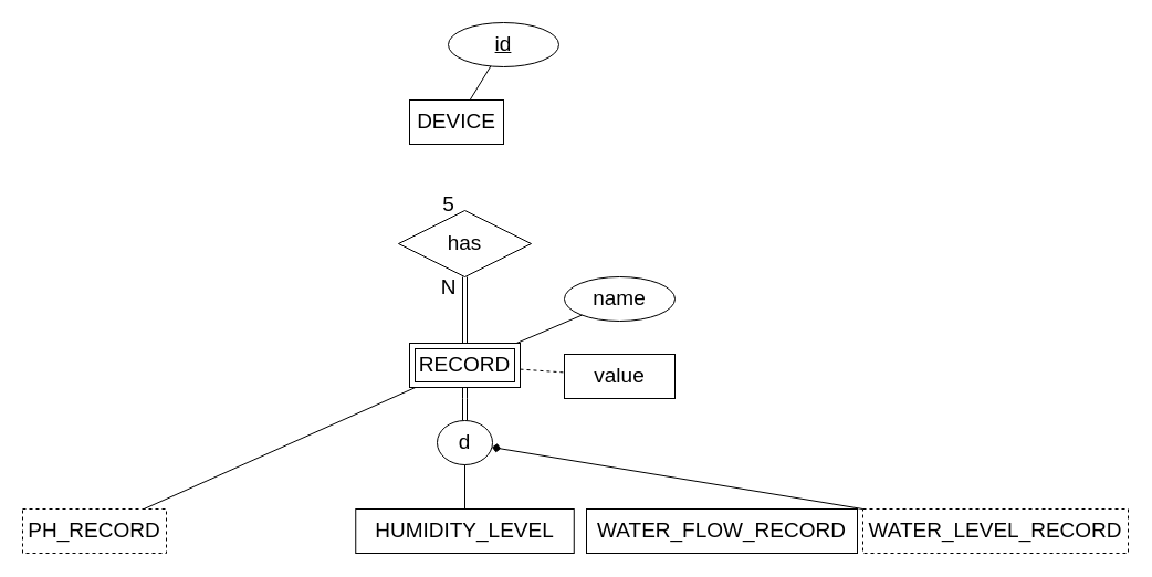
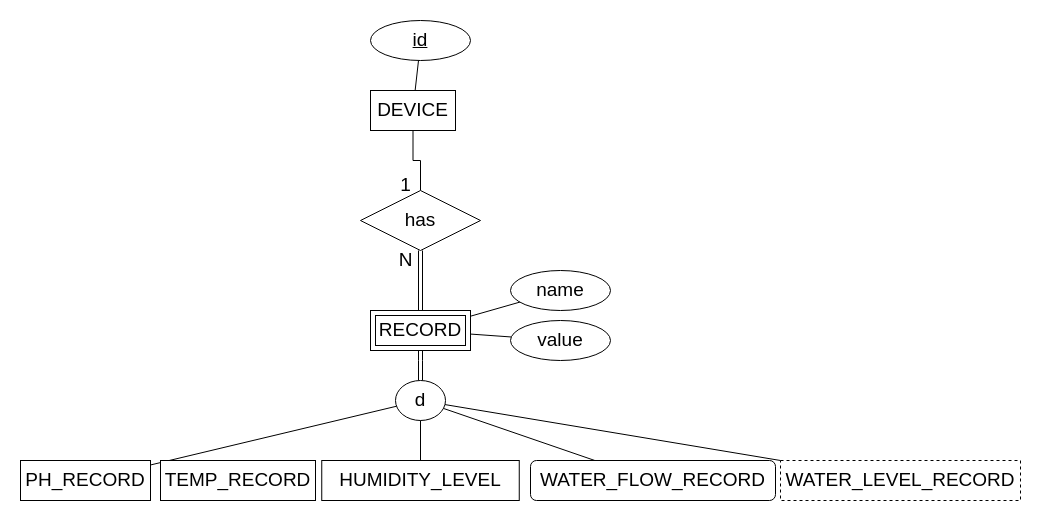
- <mxCell id="4" value="id" style="ellipse;whiteSpace=wrap;html=1;align=center;fontStyle=4;fontSize=19;" parent="1" vertex="1"><mxGeometry x="405" y="20" width="100" height="40" as="geometry" /></mxCell>
+ <mxCell id="4" value="id" style="ellipse;whiteSpace=wrap;html=1;align=center;fontStyle=4;fontSize=19;" parent="1" vertex="1"><mxGeometry x="370" y="20" width="100" height="40" as="geometry" /></mxCell>
+ <mxCell id="2" style="edgeStyle=orthogonalEdgeStyle;rounded=0;orthogonalLoop=1;jettySize=auto;html=1;endArrow=none;endFill=0;" parent="1" source="3" target="7" edge="1"><mxGeometry relative="1" as="geometry" /></mxCell>
- <mxCell id="19" value="5" style="text;html=1;align=center;verticalAlign=middle;resizable=0;points=[];autosize=1;strokeColor=none;fillColor=none;fontSize=19;" parent="1" vertex="1"><mxGeometry x="390" y="165" width="30" height="40" as="geometry" /></mxCell>
+ <mxCell id="19" value="1" style="text;html=1;align=center;verticalAlign=middle;resizable=0;points=[];autosize=1;strokeColor=none;fillColor=none;fontSize=19;" parent="1" vertex="1"><mxGeometry x="390" y="165" width="30" height="40" as="geometry" /></mxCell>
- <mxCell id="16" value="name" style="ellipse;whiteSpace=wrap;html=1;align=center;fontSize=19;" parent="1" vertex="1"><mxGeometry x="510" y="250" width="100" height="40" as="geometry" /></mxCell>
+ <mxCell id="16" value="name" style="ellipse;whiteSpace=wrap;html=1;align=center;fontSize=19;" parent="1" vertex="1"><mxGeometry x="510" y="270" width="100" height="40" as="geometry" /></mxCell>
- <mxCell id="11" value="" style="endArrow=none;html=1;rounded=0;dashed=1;" parent="1" source="9" target="10" edge="1"><mxGeometry relative="1" as="geometry"><mxPoint x="414" y="360" as="sourcePoint" /><mxPoint x="375" y="411" as="targetPoint" /></mxGeometry></mxCell>
+ <mxCell id="11" value="" style="endArrow=none;html=1;rounded=0;" parent="1" source="9" target="10" edge="1"><mxGeometry relative="1" as="geometry"><mxPoint x="414" y="360" as="sourcePoint" /><mxPoint x="375" y="411" as="targetPoint" /></mxGeometry></mxCell>
- <mxCell id="10" value="value" style="whiteSpace=wrap;html=1;align=center;fontSize=19;rounded=0;" parent="1" vertex="1"><mxGeometry x="510" y="320" width="100" height="40" as="geometry" /></mxCell>
+ <mxCell id="10" value="value" style="ellipse;whiteSpace=wrap;html=1;align=center;fontSize=19;" parent="1" vertex="1"><mxGeometry x="510" y="320" width="100" height="40" as="geometry" /></mxCell>
- <mxCell id="14" value="" style="endArrow=none;html=1;rounded=0;" parent="1" source="12" target="9" edge="1"><mxGeometry relative="1" as="geometry"><mxPoint x="370" y="320" as="sourcePoint" /><mxPoint x="530" y="320" as="targetPoint" /></mxGeometry></mxCell>
+ <mxCell id="14" value="" style="endArrow=none;html=1;rounded=0;" parent="1" source="12" target="13" edge="1"><mxGeometry relative="1" as="geometry"><mxPoint x="370" y="320" as="sourcePoint" /><mxPoint x="530" y="320" as="targetPoint" /></mxGeometry></mxCell>
- <mxCell id="25" value="" style="endArrow=diamond;html=1;rounded=0;" parent="1" source="24" target="13" edge="1"><mxGeometry relative="1" as="geometry"><mxPoint x="1015" y="320" as="sourcePoint" /><mxPoint x="902" y="419" as="targetPoint" /></mxGeometry></mxCell>
+ <mxCell id="25" value="" style="endArrow=none;html=1;rounded=0;" parent="1" source="24" target="13" edge="1"><mxGeometry relative="1" as="geometry"><mxPoint x="1015" y="320" as="sourcePoint" /><mxPoint x="902" y="419" as="targetPoint" /></mxGeometry></mxCell>
+ <mxCell id="23" value="" style="endArrow=none;html=1;rounded=0;" parent="1" source="22" target="13" edge="1"><mxGeometry relative="1" as="geometry"><mxPoint x="845" y="320" as="sourcePoint" /><mxPoint x="732" y="419" as="targetPoint" /></mxGeometry></mxCell>
- <mxCell id="12" value="PH_RECORD" style="whiteSpace=wrap;html=1;align=center;fontSize=19;dashed=1;" parent="1" vertex="1"><mxGeometry x="20" y="460" width="130" height="40" as="geometry" /></mxCell>
+ <mxCell id="12" value="PH_RECORD" style="whiteSpace=wrap;html=1;align=center;fontSize=19;" parent="1" vertex="1"><mxGeometry x="20" y="460" width="130" height="40" as="geometry" /></mxCell>
+ <mxCell id="15" value="TEMP_RECORD" style="whiteSpace=wrap;html=1;align=center;fontSize=19;" parent="1" vertex="1"><mxGeometry x="160" y="460" width="155" height="40" as="geometry" /></mxCell>
- <mxCell id="22" value="WATER_FLOW_RECORD" style="whiteSpace=wrap;html=1;align=center;fontSize=19;" parent="1" vertex="1"><mxGeometry x="530" y="460" width="245" height="40" as="geometry" /></mxCell>
+ <mxCell id="22" value="WATER_FLOW_RECORD" style="whiteSpace=wrap;html=1;align=center;fontSize=19;rounded=1;" parent="1" vertex="1"><mxGeometry x="530" y="460" width="245" height="40" as="geometry" /></mxCell>
